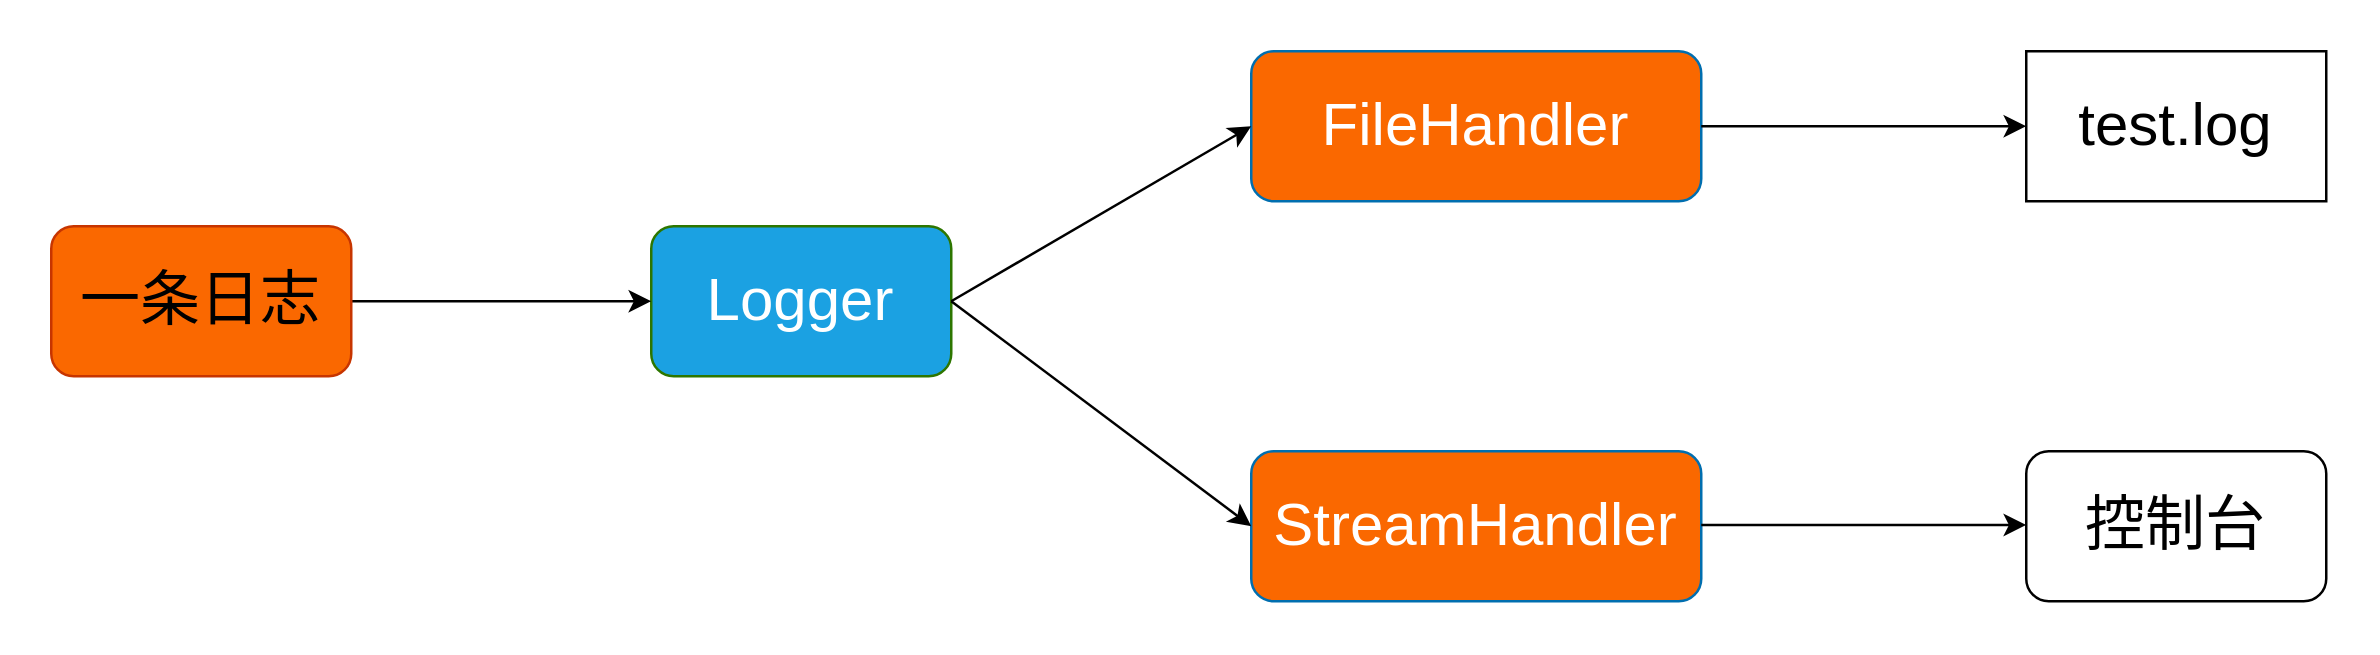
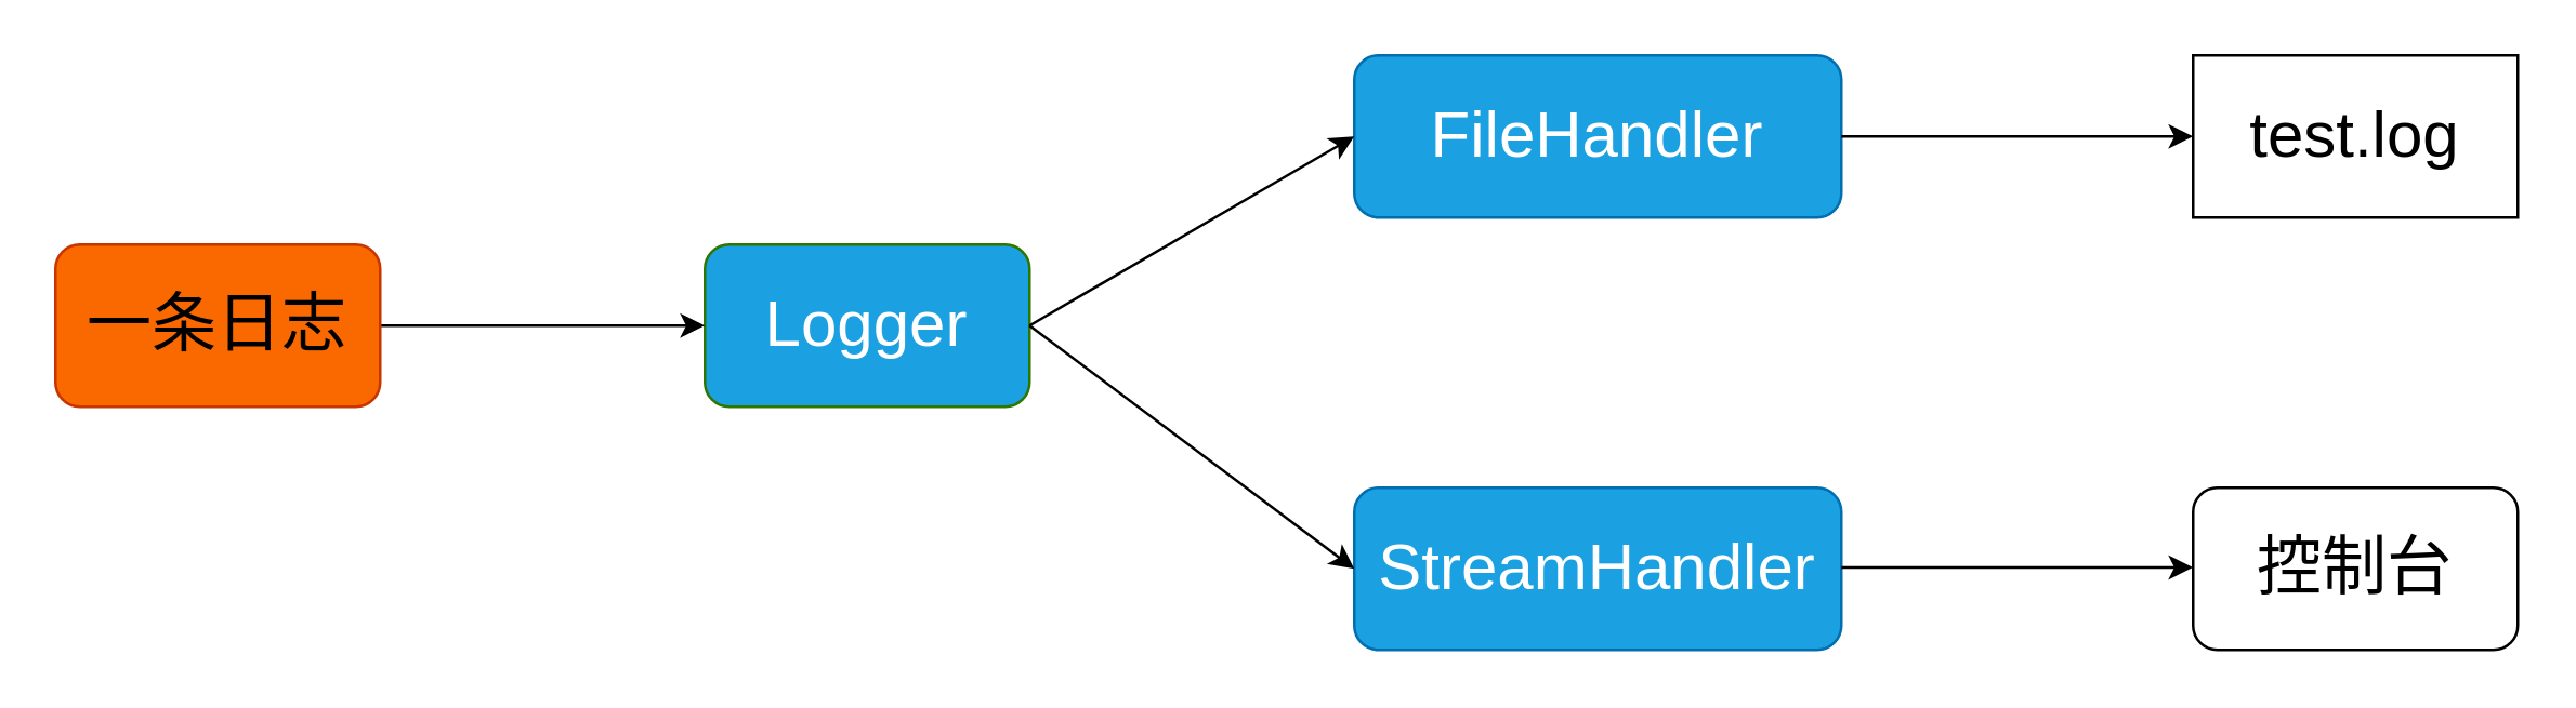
- <mxCell id="3" value="&lt;font style=&quot;font-size: 24px;&quot;&gt;FileHandler&lt;/font&gt;" style="rounded=1;whiteSpace=wrap;html=1;fillColor=#fa6800;fontColor=#ffffff;strokeColor=#006EAF;" parent="1" vertex="1"><mxGeometry x="500" y="20" width="180" height="60" as="geometry" /></mxCell>
+ <mxCell id="3" value="&lt;font style=&quot;font-size: 24px;&quot;&gt;FileHandler&lt;/font&gt;" style="rounded=1;whiteSpace=wrap;html=1;fillColor=#1ba1e2;fontColor=#ffffff;strokeColor=#006EAF;" parent="1" vertex="1"><mxGeometry x="500" y="20" width="180" height="60" as="geometry" /></mxCell>
- <mxCell id="4" value="&lt;font style=&quot;font-size: 24px;&quot;&gt;StreamHandler&lt;/font&gt;" style="rounded=1;whiteSpace=wrap;html=1;fillColor=#fa6800;fontColor=#ffffff;strokeColor=#006EAF;" parent="1" vertex="1"><mxGeometry x="500" y="180" width="180" height="60" as="geometry" /></mxCell>
+ <mxCell id="4" value="&lt;font style=&quot;font-size: 24px;&quot;&gt;StreamHandler&lt;/font&gt;" style="rounded=1;whiteSpace=wrap;html=1;fillColor=#1ba1e2;fontColor=#ffffff;strokeColor=#006EAF;" parent="1" vertex="1"><mxGeometry x="500" y="180" width="180" height="60" as="geometry" /></mxCell>
